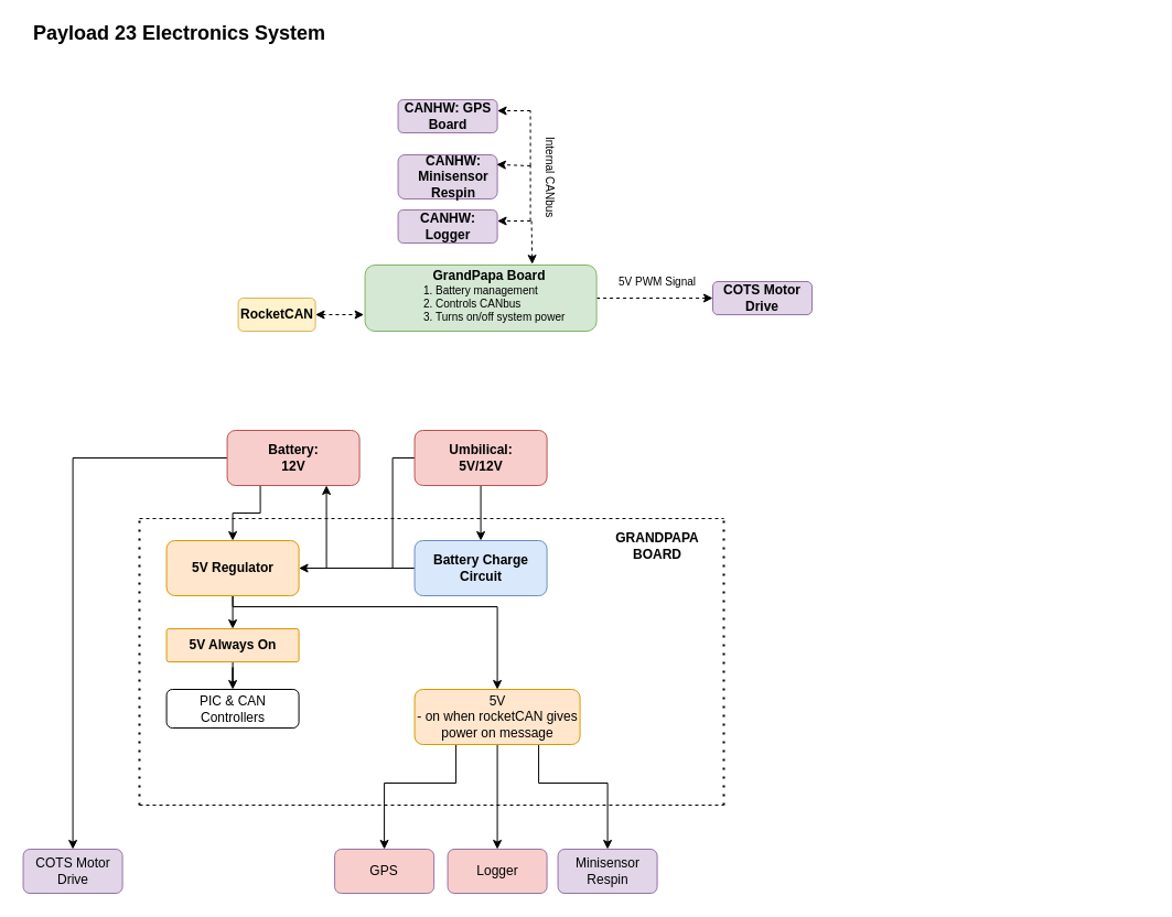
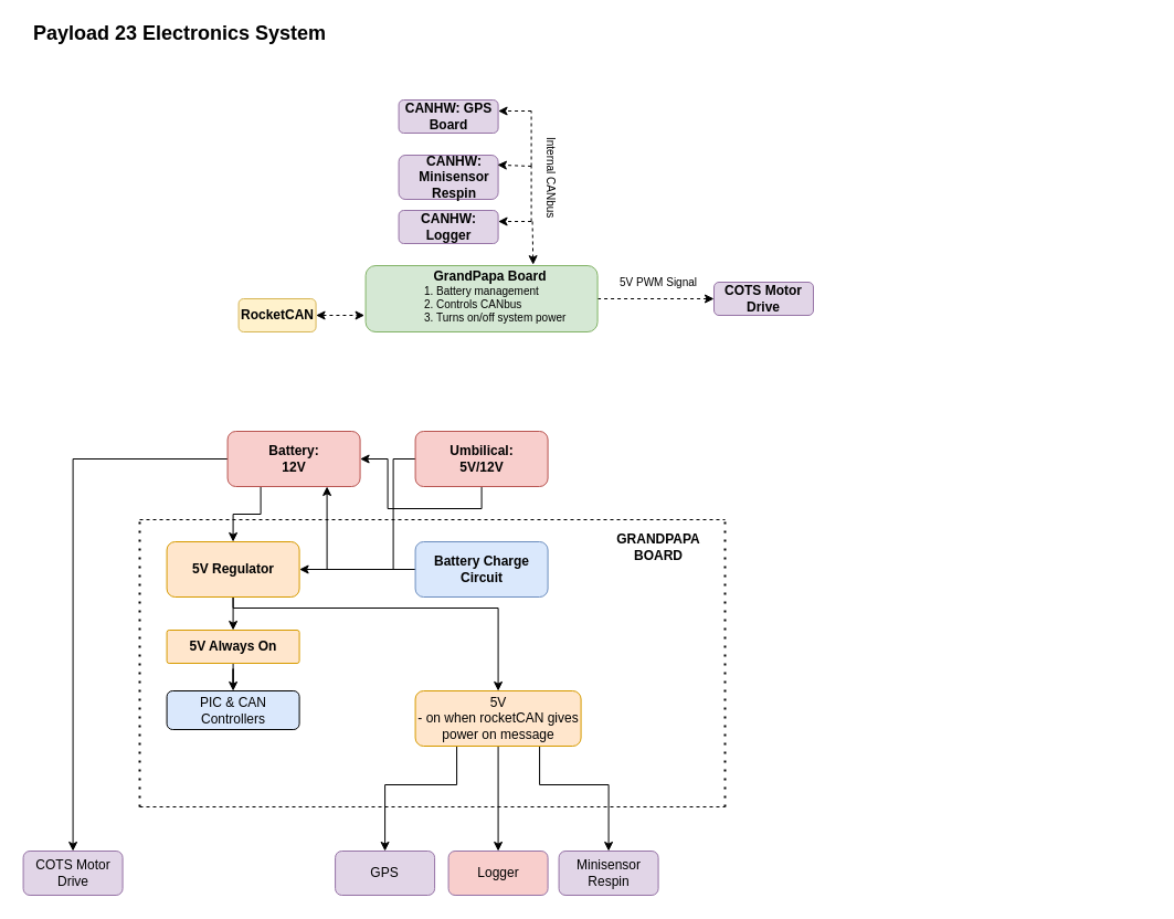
- <mxCell id="43" style="edgeStyle=orthogonalEdgeStyle;rounded=0;orthogonalLoop=1;jettySize=auto;html=1;exitX=0.5;exitY=1;exitDx=0;exitDy=0;entryX=0.5;entryY=0;entryDx=0;entryDy=0;" parent="1" source="45" target="47" edge="1"><mxGeometry relative="1" as="geometry" /></mxCell>
+ <mxCell id="43" style="edgeStyle=orthogonalEdgeStyle;rounded=0;orthogonalLoop=1;jettySize=auto;html=1;exitX=0.5;exitY=1;exitDx=0;exitDy=0;" parent="1" source="45" target="25" edge="1"><mxGeometry relative="1" as="geometry" /></mxCell>
- <mxCell id="36" value="PIC &amp;amp; CAN Controllers" style="whiteSpace=wrap;html=1;rounded=1;" parent="1" vertex="1"><mxGeometry x="150.58" y="625" width="120" height="35" as="geometry" /></mxCell>
+ <mxCell id="36" value="PIC &amp;amp; CAN Controllers" style="whiteSpace=wrap;html=1;rounded=1;fillColor=#dae8fc;" parent="1" vertex="1"><mxGeometry x="150.58" y="625" width="120" height="35" as="geometry" /></mxCell>
- <mxCell id="48" value="GPS" style="rounded=1;whiteSpace=wrap;html=1;fillColor=#f8cecc;strokeColor=#9673a6;" parent="1" vertex="1"><mxGeometry x="303.08" y="770" width="90" height="40" as="geometry" /></mxCell>
+ <mxCell id="48" value="GPS" style="rounded=1;whiteSpace=wrap;html=1;fillColor=#e1d5e7;strokeColor=#9673a6;" parent="1" vertex="1"><mxGeometry x="303.08" y="770" width="90" height="40" as="geometry" /></mxCell>
